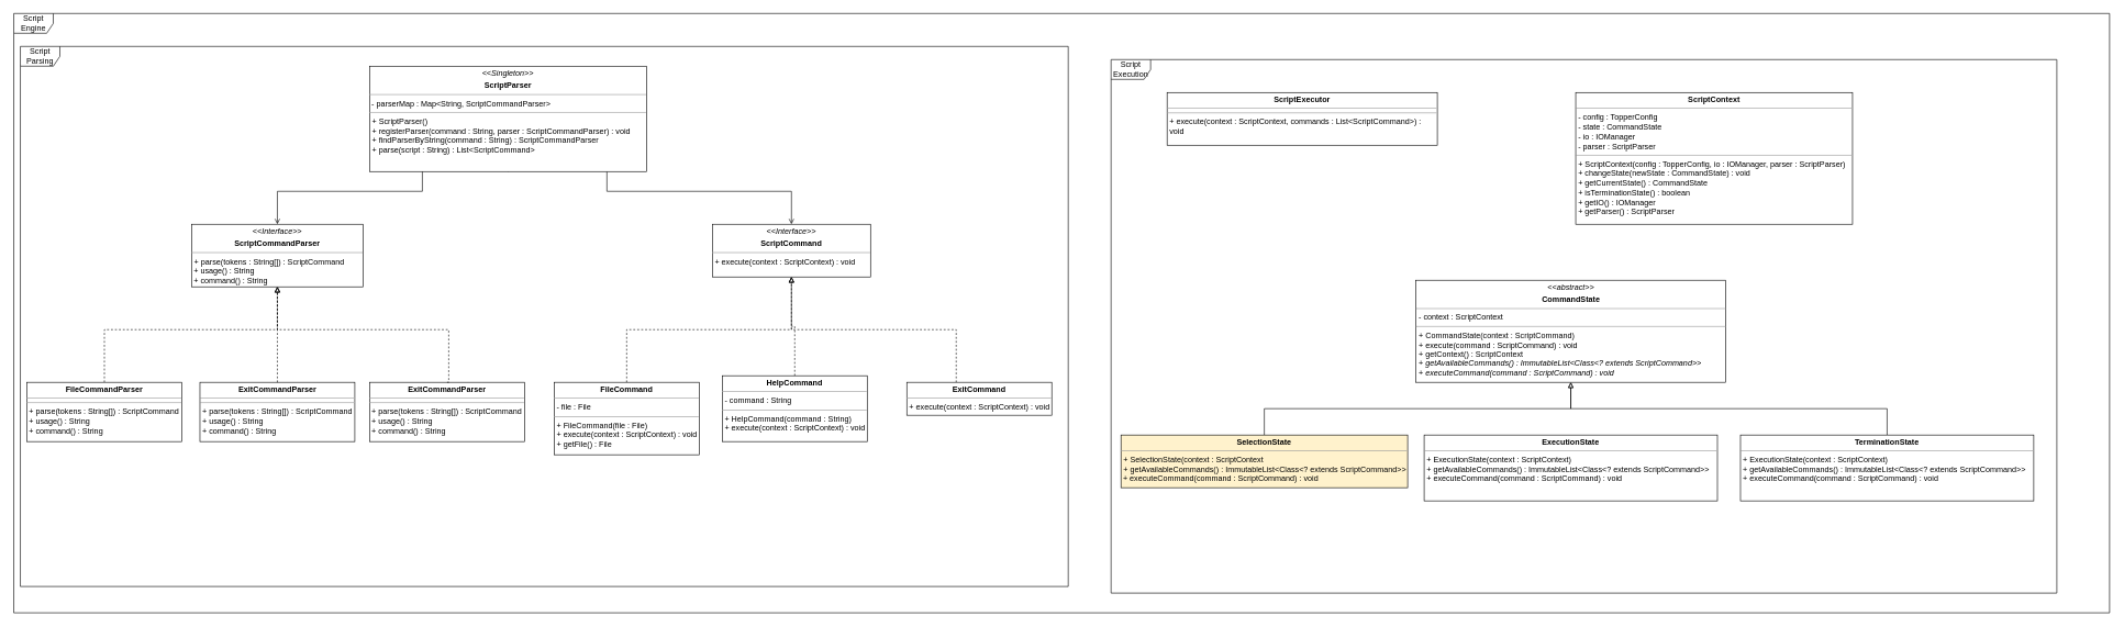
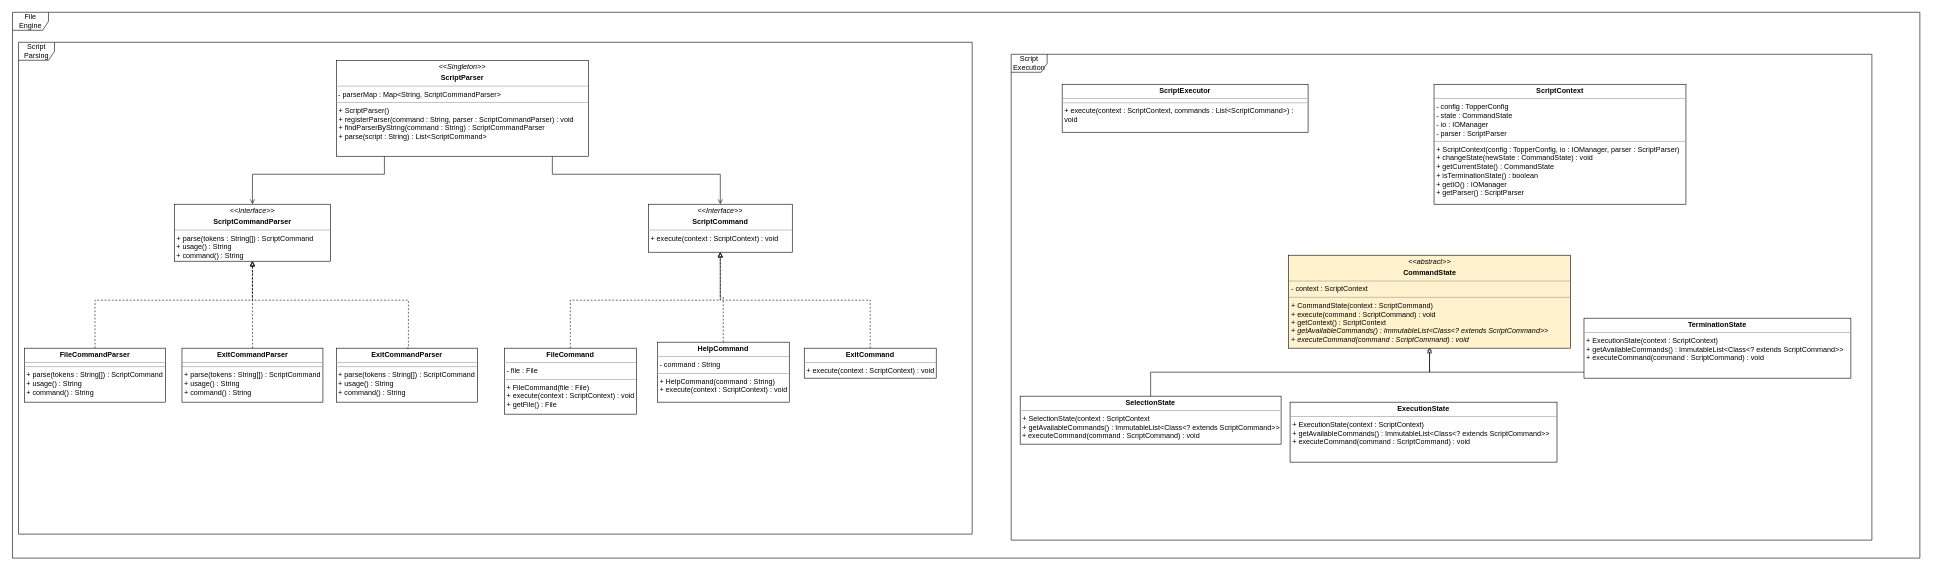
- <mxCell id="14" value="Script Engine" style="shape=umlFrame;whiteSpace=wrap;html=1;pointerEvents=0;" parent="1" vertex="1"><mxGeometry x="20" y="20" width="3180" height="910" as="geometry" /></mxCell>
+ <mxCell id="14" value="File Engine" style="shape=umlFrame;whiteSpace=wrap;html=1;pointerEvents=0;" parent="1" vertex="1"><mxGeometry x="20" y="20" width="3180" height="910" as="geometry" /></mxCell>
- <mxCell id="24" value="&lt;p style=&quot;margin:0px;margin-top:4px;text-align:center;&quot;&gt;&lt;i&gt;&amp;lt;&amp;lt;abstract&amp;gt;&amp;gt;&lt;/i&gt;&lt;/p&gt;&lt;p style=&quot;margin:0px;margin-top:4px;text-align:center;&quot;&gt;&lt;b&gt;CommandState&lt;/b&gt;&lt;br&gt;&lt;/p&gt;&lt;hr size=&quot;1&quot;&gt;&lt;p style=&quot;margin:0px;margin-left:4px;&quot;&gt;- context : ScriptContext&lt;br&gt;&lt;/p&gt;&lt;hr size=&quot;1&quot;&gt;&lt;p style=&quot;margin:0px;margin-left:4px;&quot;&gt;+ CommandState(context : ScriptCommand)&lt;/p&gt;&lt;p style=&quot;margin:0px;margin-left:4px;&quot;&gt;+ execute(command : ScriptCommand) : void&lt;/p&gt;&lt;p style=&quot;margin:0px;margin-left:4px;&quot;&gt;+ getContext() : ScriptContext&lt;/p&gt;&lt;p style=&quot;margin:0px;margin-left:4px;&quot;&gt;+ &lt;i&gt;getAvailableCommands() : ImmutableList&amp;lt;Class&amp;lt;? extends ScriptCommand&amp;gt;&amp;gt;&lt;/i&gt;&lt;/p&gt;&lt;p style=&quot;margin:0px;margin-left:4px;&quot;&gt;+ &lt;i&gt;executeCommand(command : ScriptCommand) : void&lt;/i&gt;&lt;/p&gt;" style="verticalAlign=top;align=left;overflow=fill;fontSize=12;fontFamily=Helvetica;html=1;whiteSpace=wrap;" vertex="1" parent="1"><mxGeometry x="2147.5" y="425" width="470" height="155" as="geometry" /></mxCell>
+ <mxCell id="24" value="&lt;p style=&quot;margin:0px;margin-top:4px;text-align:center;&quot;&gt;&lt;i&gt;&amp;lt;&amp;lt;abstract&amp;gt;&amp;gt;&lt;/i&gt;&lt;/p&gt;&lt;p style=&quot;margin:0px;margin-top:4px;text-align:center;&quot;&gt;&lt;b&gt;CommandState&lt;/b&gt;&lt;br&gt;&lt;/p&gt;&lt;hr size=&quot;1&quot;&gt;&lt;p style=&quot;margin:0px;margin-left:4px;&quot;&gt;- context : ScriptContext&lt;br&gt;&lt;/p&gt;&lt;hr size=&quot;1&quot;&gt;&lt;p style=&quot;margin:0px;margin-left:4px;&quot;&gt;+ CommandState(context : ScriptCommand)&lt;/p&gt;&lt;p style=&quot;margin:0px;margin-left:4px;&quot;&gt;+ execute(command : ScriptCommand) : void&lt;/p&gt;&lt;p style=&quot;margin:0px;margin-left:4px;&quot;&gt;+ getContext() : ScriptContext&lt;/p&gt;&lt;p style=&quot;margin:0px;margin-left:4px;&quot;&gt;+ &lt;i&gt;getAvailableCommands() : ImmutableList&amp;lt;Class&amp;lt;? extends ScriptCommand&amp;gt;&amp;gt;&lt;/i&gt;&lt;/p&gt;&lt;p style=&quot;margin:0px;margin-left:4px;&quot;&gt;+ &lt;i&gt;executeCommand(command : ScriptCommand) : void&lt;/i&gt;&lt;/p&gt;" style="verticalAlign=top;align=left;overflow=fill;fontSize=12;fontFamily=Helvetica;html=1;whiteSpace=wrap;fillColor=#fff2cc;" vertex="1" parent="1"><mxGeometry x="2147.5" y="425" width="470" height="155" as="geometry" /></mxCell>
- <mxCell id="20" value="&lt;p style=&quot;margin:0px;margin-top:4px;text-align:center;&quot;&gt;&lt;b&gt;ExitCommand&lt;/b&gt;&lt;/p&gt;&lt;hr size=&quot;1&quot;&gt;&lt;p style=&quot;margin:0px;margin-left:4px;&quot;&gt;+ execute(context : ScriptContext) : void&lt;/p&gt;" style="verticalAlign=top;align=left;overflow=fill;fontSize=12;fontFamily=Helvetica;html=1;whiteSpace=wrap;" vertex="1" parent="1"><mxGeometry x="1375" y="580" width="220" height="50" as="geometry" /></mxCell>
+ <mxCell id="20" value="&lt;p style=&quot;margin:0px;margin-top:4px;text-align:center;&quot;&gt;&lt;b&gt;ExitCommand&lt;/b&gt;&lt;/p&gt;&lt;hr size=&quot;1&quot;&gt;&lt;p style=&quot;margin:0px;margin-left:4px;&quot;&gt;+ execute(context : ScriptContext) : void&lt;/p&gt;" style="verticalAlign=top;align=left;overflow=fill;fontSize=12;fontFamily=Helvetica;html=1;whiteSpace=wrap;" vertex="1" parent="1"><mxGeometry x="1340" y="580" width="220" height="50" as="geometry" /></mxCell>
- <mxCell id="26" style="edgeStyle=orthogonalEdgeStyle;rounded=0;orthogonalLoop=1;jettySize=auto;html=1;entryX=0.5;entryY=1;entryDx=0;entryDy=0;endArrow=block;endFill=0;" edge="1" parent="1" source="27" target="24"><mxGeometry relative="1" as="geometry"><Array as="points"><mxPoint x="1917" y="620" /><mxPoint x="2383" y="620" /></Array></mxGeometry></mxCell>
+ <mxCell id="26" style="edgeStyle=orthogonalEdgeStyle;rounded=0;orthogonalLoop=1;jettySize=auto;html=1;entryX=0.5;entryY=1;entryDx=0;entryDy=0;endArrow=diamond;endFill=0;" edge="1" parent="1" source="27" target="24"><mxGeometry relative="1" as="geometry"><Array as="points"><mxPoint x="1917" y="620" /><mxPoint x="2383" y="620" /></Array></mxGeometry></mxCell>
- <mxCell id="27" value="&lt;p style=&quot;margin:0px;margin-top:4px;text-align:center;&quot;&gt;&lt;b&gt;SelectionState&lt;/b&gt;&lt;br&gt;&lt;/p&gt;&lt;hr size=&quot;1&quot;&gt;&lt;p style=&quot;margin:0px;margin-left:4px;&quot;&gt;+ SelectionState(context : ScriptContext&lt;/p&gt;&lt;p style=&quot;margin:0px;margin-left:4px;&quot;&gt;+ getAvailableCommands() : ImmutableList&amp;lt;Class&amp;lt;? extends ScriptCommand&amp;gt;&amp;gt;&lt;/p&gt;&amp;nbsp;+ executeCommand(command : ScriptCommand) : void&lt;p style=&quot;margin:0px;margin-left:4px;&quot;&gt;&lt;/p&gt;" style="verticalAlign=top;align=left;overflow=fill;fontSize=12;fontFamily=Helvetica;html=1;whiteSpace=wrap;fillColor=#fff2cc;" vertex="1" parent="1"><mxGeometry x="1700" y="660" width="435" height="80" as="geometry" /></mxCell>
+ <mxCell id="27" value="&lt;p style=&quot;margin:0px;margin-top:4px;text-align:center;&quot;&gt;&lt;b&gt;SelectionState&lt;/b&gt;&lt;br&gt;&lt;/p&gt;&lt;hr size=&quot;1&quot;&gt;&lt;p style=&quot;margin:0px;margin-left:4px;&quot;&gt;+ SelectionState(context : ScriptContext&lt;/p&gt;&lt;p style=&quot;margin:0px;margin-left:4px;&quot;&gt;+ getAvailableCommands() : ImmutableList&amp;lt;Class&amp;lt;? extends ScriptCommand&amp;gt;&amp;gt;&lt;/p&gt;&amp;nbsp;+ executeCommand(command : ScriptCommand) : void&lt;p style=&quot;margin:0px;margin-left:4px;&quot;&gt;&lt;/p&gt;" style="verticalAlign=top;align=left;overflow=fill;fontSize=12;fontFamily=Helvetica;html=1;whiteSpace=wrap;" vertex="1" parent="1"><mxGeometry x="1700" y="660" width="435" height="80" as="geometry" /></mxCell>
- <mxCell id="25" value="&lt;p style=&quot;margin:0px;margin-top:4px;text-align:center;&quot;&gt;&lt;b&gt;ExecutionState&lt;/b&gt;&lt;/p&gt;&lt;hr size=&quot;1&quot;&gt;&lt;p style=&quot;margin:0px;margin-left:4px;&quot;&gt;+ ExecutionState(context : ScriptContext)&lt;/p&gt;&lt;p style=&quot;margin:0px;margin-left:4px;&quot;&gt;+ getAvailableCommands() : ImmutableList&amp;lt;Class&amp;lt;? extends ScriptCommand&amp;gt;&amp;gt;&lt;/p&gt;&lt;p style=&quot;margin:0px;margin-left:4px;&quot;&gt;+ executeCommand(command : ScriptCommand) : void&lt;br&gt;&lt;/p&gt;" style="verticalAlign=top;align=left;overflow=fill;fontSize=12;fontFamily=Helvetica;html=1;whiteSpace=wrap;" vertex="1" parent="1"><mxGeometry x="2160" y="660" width="445" height="100" as="geometry" /></mxCell>
+ <mxCell id="25" value="&lt;p style=&quot;margin:0px;margin-top:4px;text-align:center;&quot;&gt;&lt;b&gt;ExecutionState&lt;/b&gt;&lt;/p&gt;&lt;hr size=&quot;1&quot;&gt;&lt;p style=&quot;margin:0px;margin-left:4px;&quot;&gt;+ ExecutionState(context : ScriptContext)&lt;/p&gt;&lt;p style=&quot;margin:0px;margin-left:4px;&quot;&gt;+ getAvailableCommands() : ImmutableList&amp;lt;Class&amp;lt;? extends ScriptCommand&amp;gt;&amp;gt;&lt;/p&gt;&lt;p style=&quot;margin:0px;margin-left:4px;&quot;&gt;+ executeCommand(command : ScriptCommand) : void&lt;br&gt;&lt;/p&gt;" style="verticalAlign=top;align=left;overflow=fill;fontSize=12;fontFamily=Helvetica;html=1;whiteSpace=wrap;" vertex="1" parent="1"><mxGeometry x="2150" y="670" width="445" height="100" as="geometry" /></mxCell>
- <mxCell id="29" value="&lt;p style=&quot;margin:0px;margin-top:4px;text-align:center;&quot;&gt;&lt;b&gt;TerminationState&lt;/b&gt;&lt;br&gt;&lt;/p&gt;&lt;hr size=&quot;1&quot;&gt;&lt;p style=&quot;margin:0px;margin-left:4px;&quot;&gt;+ ExecutionState(context : ScriptContext)&lt;/p&gt;&lt;p style=&quot;margin:0px;margin-left:4px;&quot;&gt;+ getAvailableCommands() : ImmutableList&amp;lt;Class&amp;lt;? extends ScriptCommand&amp;gt;&amp;gt;&lt;/p&gt;&lt;p style=&quot;margin:0px;margin-left:4px;&quot;&gt;+ executeCommand(command : ScriptCommand) : void&lt;br&gt;&lt;/p&gt;" style="verticalAlign=top;align=left;overflow=fill;fontSize=12;fontFamily=Helvetica;html=1;whiteSpace=wrap;" vertex="1" parent="1"><mxGeometry x="2640" y="660" width="445" height="100" as="geometry" /></mxCell>
+ <mxCell id="29" value="&lt;p style=&quot;margin:0px;margin-top:4px;text-align:center;&quot;&gt;&lt;b&gt;TerminationState&lt;/b&gt;&lt;br&gt;&lt;/p&gt;&lt;hr size=&quot;1&quot;&gt;&lt;p style=&quot;margin:0px;margin-left:4px;&quot;&gt;+ ExecutionState(context : ScriptContext)&lt;/p&gt;&lt;p style=&quot;margin:0px;margin-left:4px;&quot;&gt;+ getAvailableCommands() : ImmutableList&amp;lt;Class&amp;lt;? extends ScriptCommand&amp;gt;&amp;gt;&lt;/p&gt;&lt;p style=&quot;margin:0px;margin-left:4px;&quot;&gt;+ executeCommand(command : ScriptCommand) : void&lt;br&gt;&lt;/p&gt;" style="verticalAlign=top;align=left;overflow=fill;fontSize=12;fontFamily=Helvetica;html=1;whiteSpace=wrap;" vertex="1" parent="1"><mxGeometry x="2640" y="530" width="445" height="100" as="geometry" /></mxCell>
